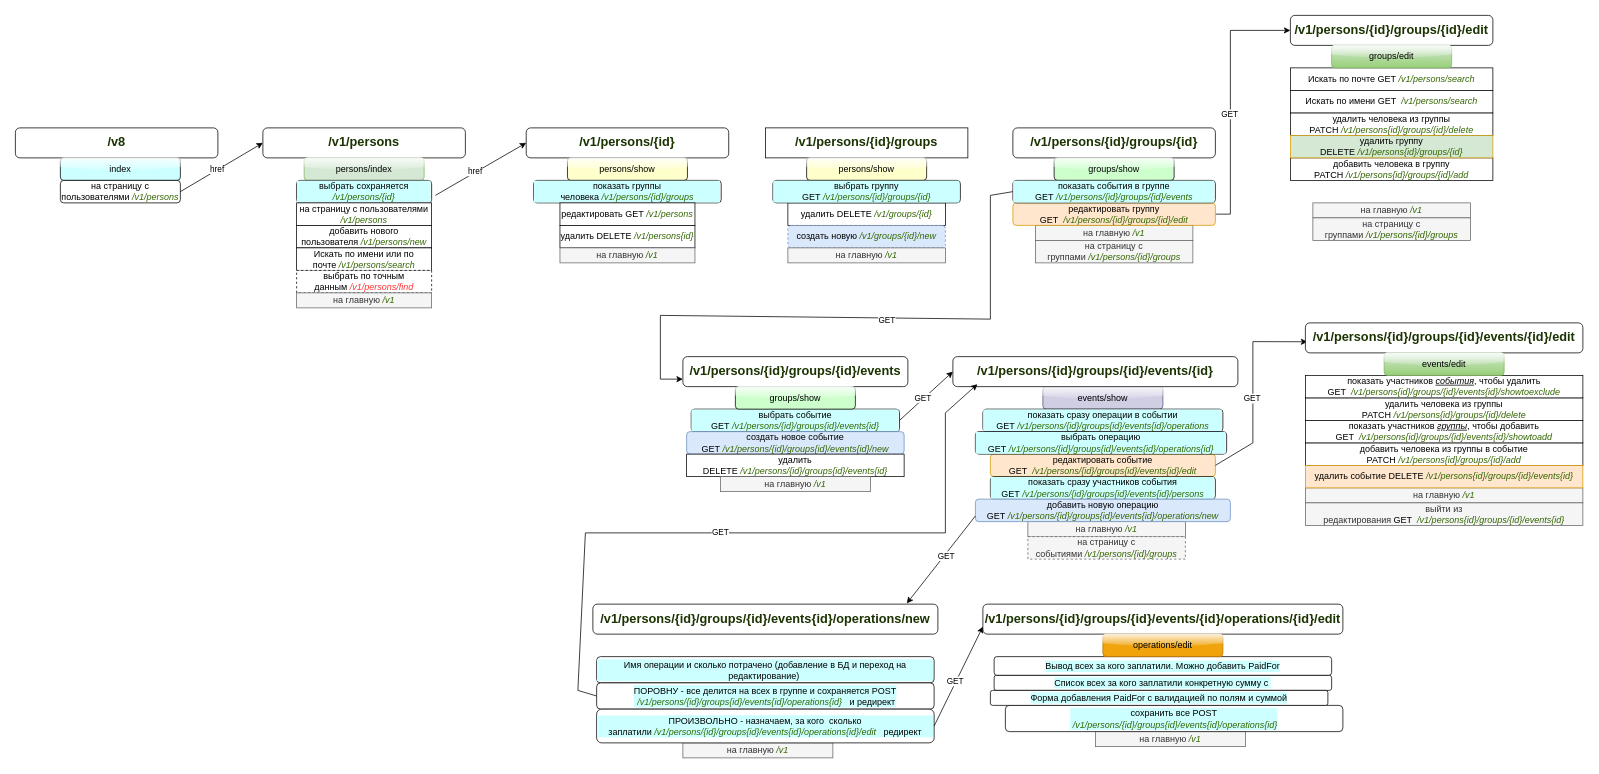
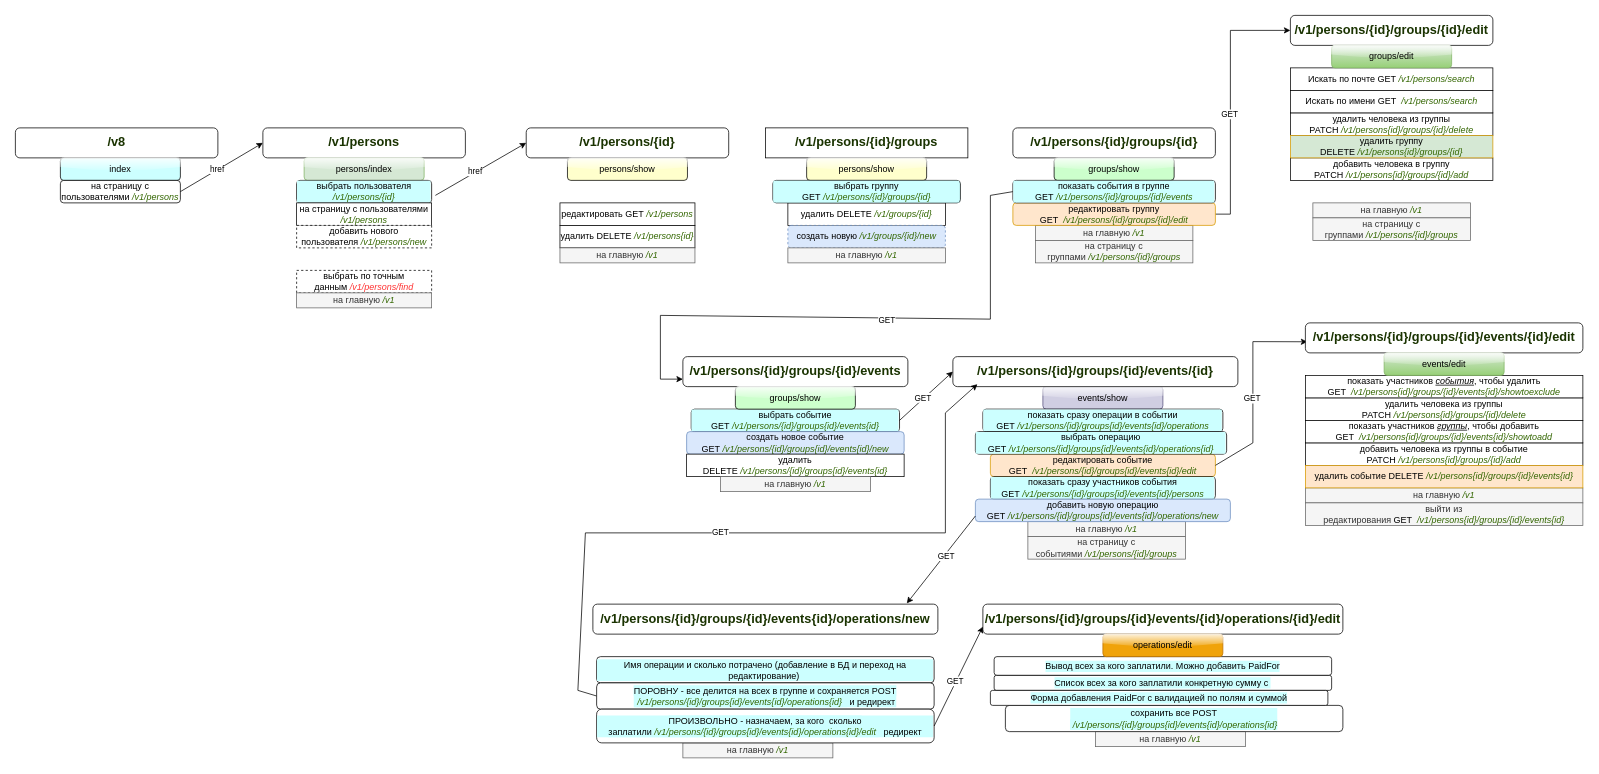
- <mxCell id="11" value="выбрать сохраняется &lt;i style=&quot;&quot;&gt;&lt;font color=&quot;#336600&quot;&gt;/v1/persons/{id}&lt;/font&gt;&lt;/i&gt;" style="rounded=1;whiteSpace=wrap;html=1;shadow=0;align=center;horizontal=1;verticalAlign=middle;labelBackgroundColor=#CCFFFF;" parent="8" vertex="1"><mxGeometry x="45" y="70" width="180" height="30" as="geometry" /></mxCell>
+ <mxCell id="11" value="выбрать пользователя &lt;i style=&quot;&quot;&gt;&lt;font color=&quot;#336600&quot;&gt;/v1/persons/{id}&lt;/font&gt;&lt;/i&gt;" style="rounded=1;whiteSpace=wrap;html=1;shadow=0;align=center;horizontal=1;verticalAlign=middle;labelBackgroundColor=#CCFFFF;" parent="8" vertex="1"><mxGeometry x="45" y="70" width="180" height="30" as="geometry" /></mxCell>
- <mxCell id="22" value="показать группы человека&amp;nbsp;&lt;i style=&quot;&quot;&gt;&lt;font color=&quot;#336600&quot;&gt;/v1/persons/{id}/groups&lt;/font&gt;&lt;/i&gt;" style="rounded=1;whiteSpace=wrap;html=1;shadow=0;align=center;horizontal=1;verticalAlign=middle;labelBackgroundColor=#CCFFFF;" parent="19" vertex="1"><mxGeometry x="10" y="70" width="250" height="30" as="geometry" /></mxCell>
- <mxCell id="13" value="добавить нового пользователя&amp;nbsp;&lt;i&gt;&lt;font color=&quot;#336600&quot;&gt;/v1/persons/new&lt;/font&gt;&lt;/i&gt;" style="rounded=0;whiteSpace=wrap;html=1;shadow=0;align=center;horizontal=1;verticalAlign=middle;" parent="8" vertex="1"><mxGeometry x="45" y="130" width="180" height="30" as="geometry" /></mxCell>
+ <mxCell id="13" value="добавить нового пользователя&amp;nbsp;&lt;i&gt;&lt;font color=&quot;#336600&quot;&gt;/v1/persons/new&lt;/font&gt;&lt;/i&gt;" style="rounded=0;whiteSpace=wrap;html=1;shadow=0;align=center;horizontal=1;verticalAlign=middle;dashed=1;" parent="8" vertex="1"><mxGeometry x="45" y="130" width="180" height="30" as="geometry" /></mxCell>
- <mxCell id="14" value="Искать по имени или по почте&amp;nbsp;&lt;i&gt;&lt;font color=&quot;#336600&quot;&gt;/v1/persons/search&lt;/font&gt;&lt;/i&gt;" style="rounded=0;whiteSpace=wrap;html=1;shadow=0;align=center;horizontal=1;verticalAlign=middle;" parent="8" vertex="1"><mxGeometry x="45" y="160" width="180" height="30" as="geometry" /></mxCell>
- <mxCell id="50" value="на страницу с событиями&amp;nbsp;&lt;i style=&quot;color: rgb(0, 0, 0);&quot;&gt;&lt;font color=&quot;#336600&quot;&gt;/v1/persons/{id}/groups&lt;/font&gt;&lt;/i&gt;" style="rounded=0;whiteSpace=wrap;html=1;shadow=0;align=center;horizontal=1;verticalAlign=middle;fillColor=#f5f5f5;fontColor=#333333;strokeColor=#666666;dashed=1;" vertex="1" parent="1"><mxGeometry x="1370" y="715" width="210" height="30" as="geometry" /></mxCell>
+ <mxCell id="50" value="на страницу с событиями&amp;nbsp;&lt;i style=&quot;color: rgb(0, 0, 0);&quot;&gt;&lt;font color=&quot;#336600&quot;&gt;/v1/persons/{id}/groups&lt;/font&gt;&lt;/i&gt;" style="rounded=0;whiteSpace=wrap;html=1;shadow=0;align=center;horizontal=1;verticalAlign=middle;fillColor=#f5f5f5;fontColor=#333333;strokeColor=#666666;" vertex="1" parent="1"><mxGeometry x="1370" y="715" width="210" height="30" as="geometry" /></mxCell>
